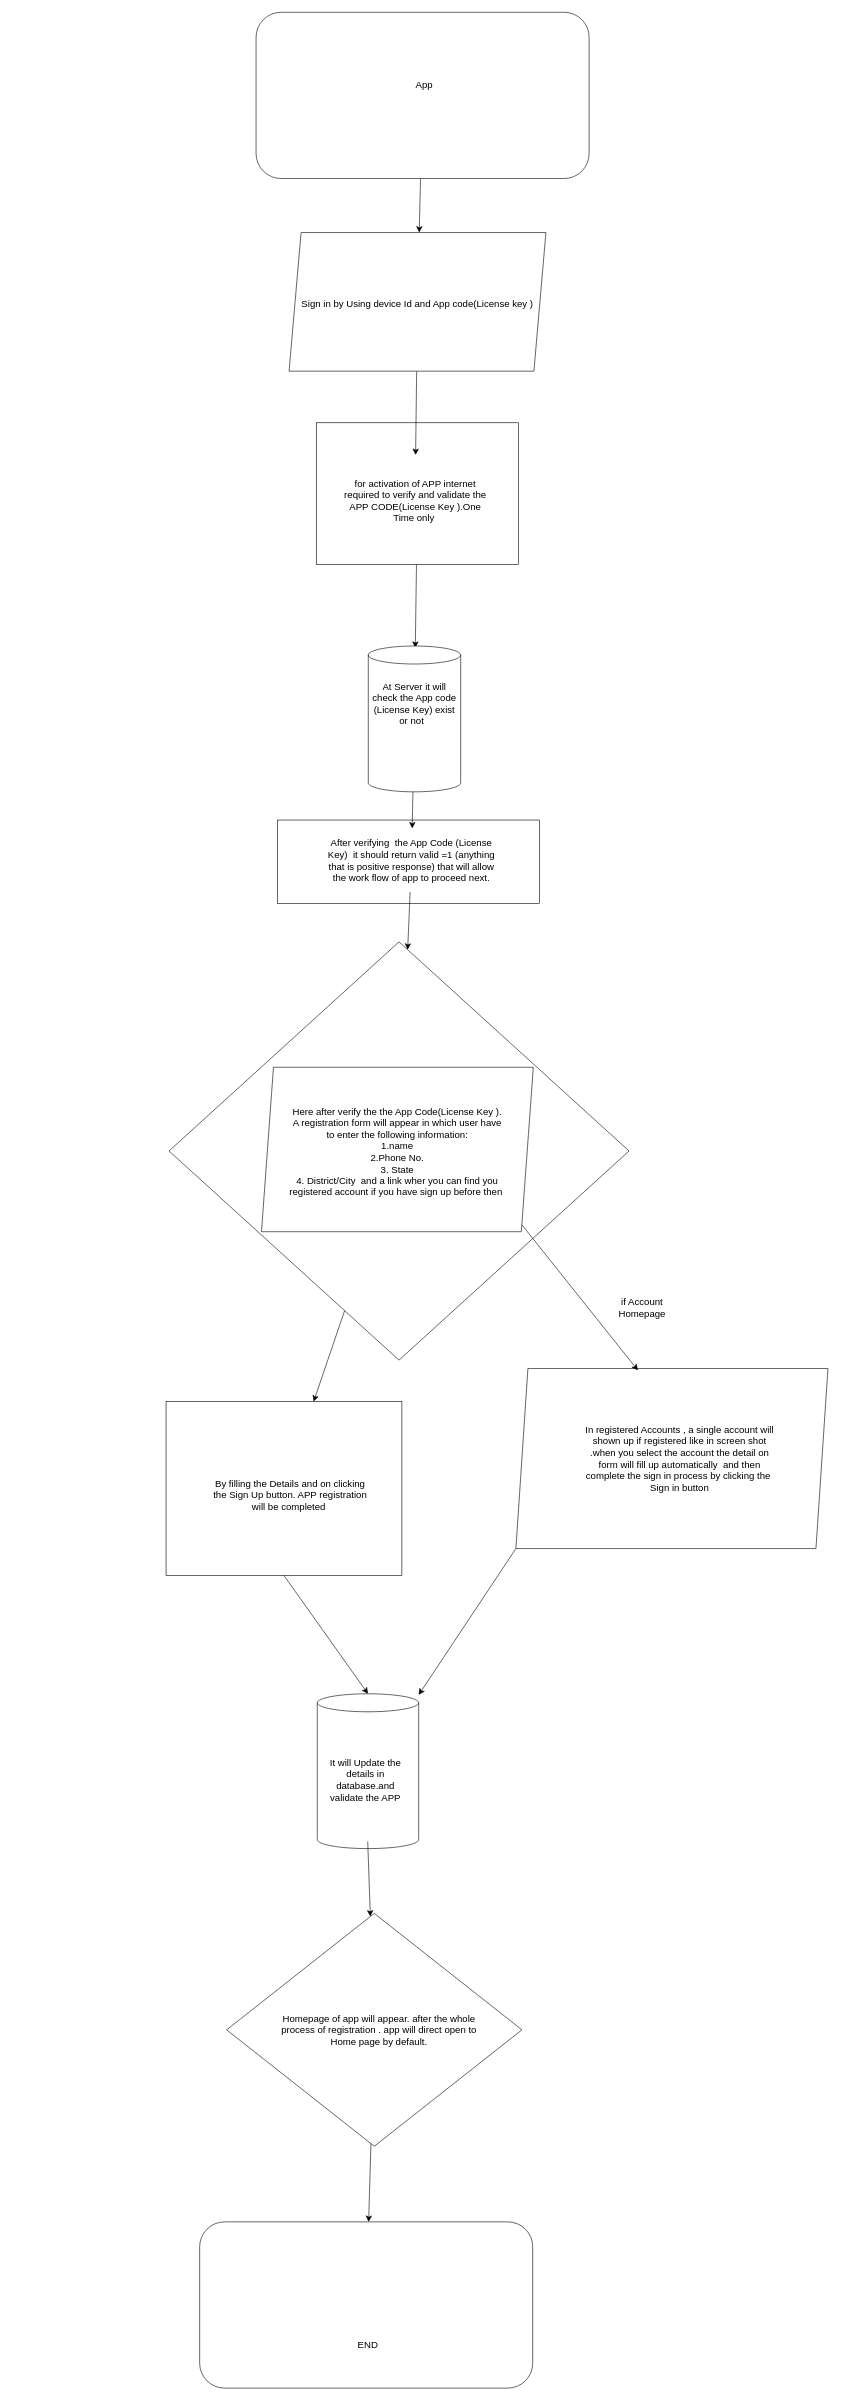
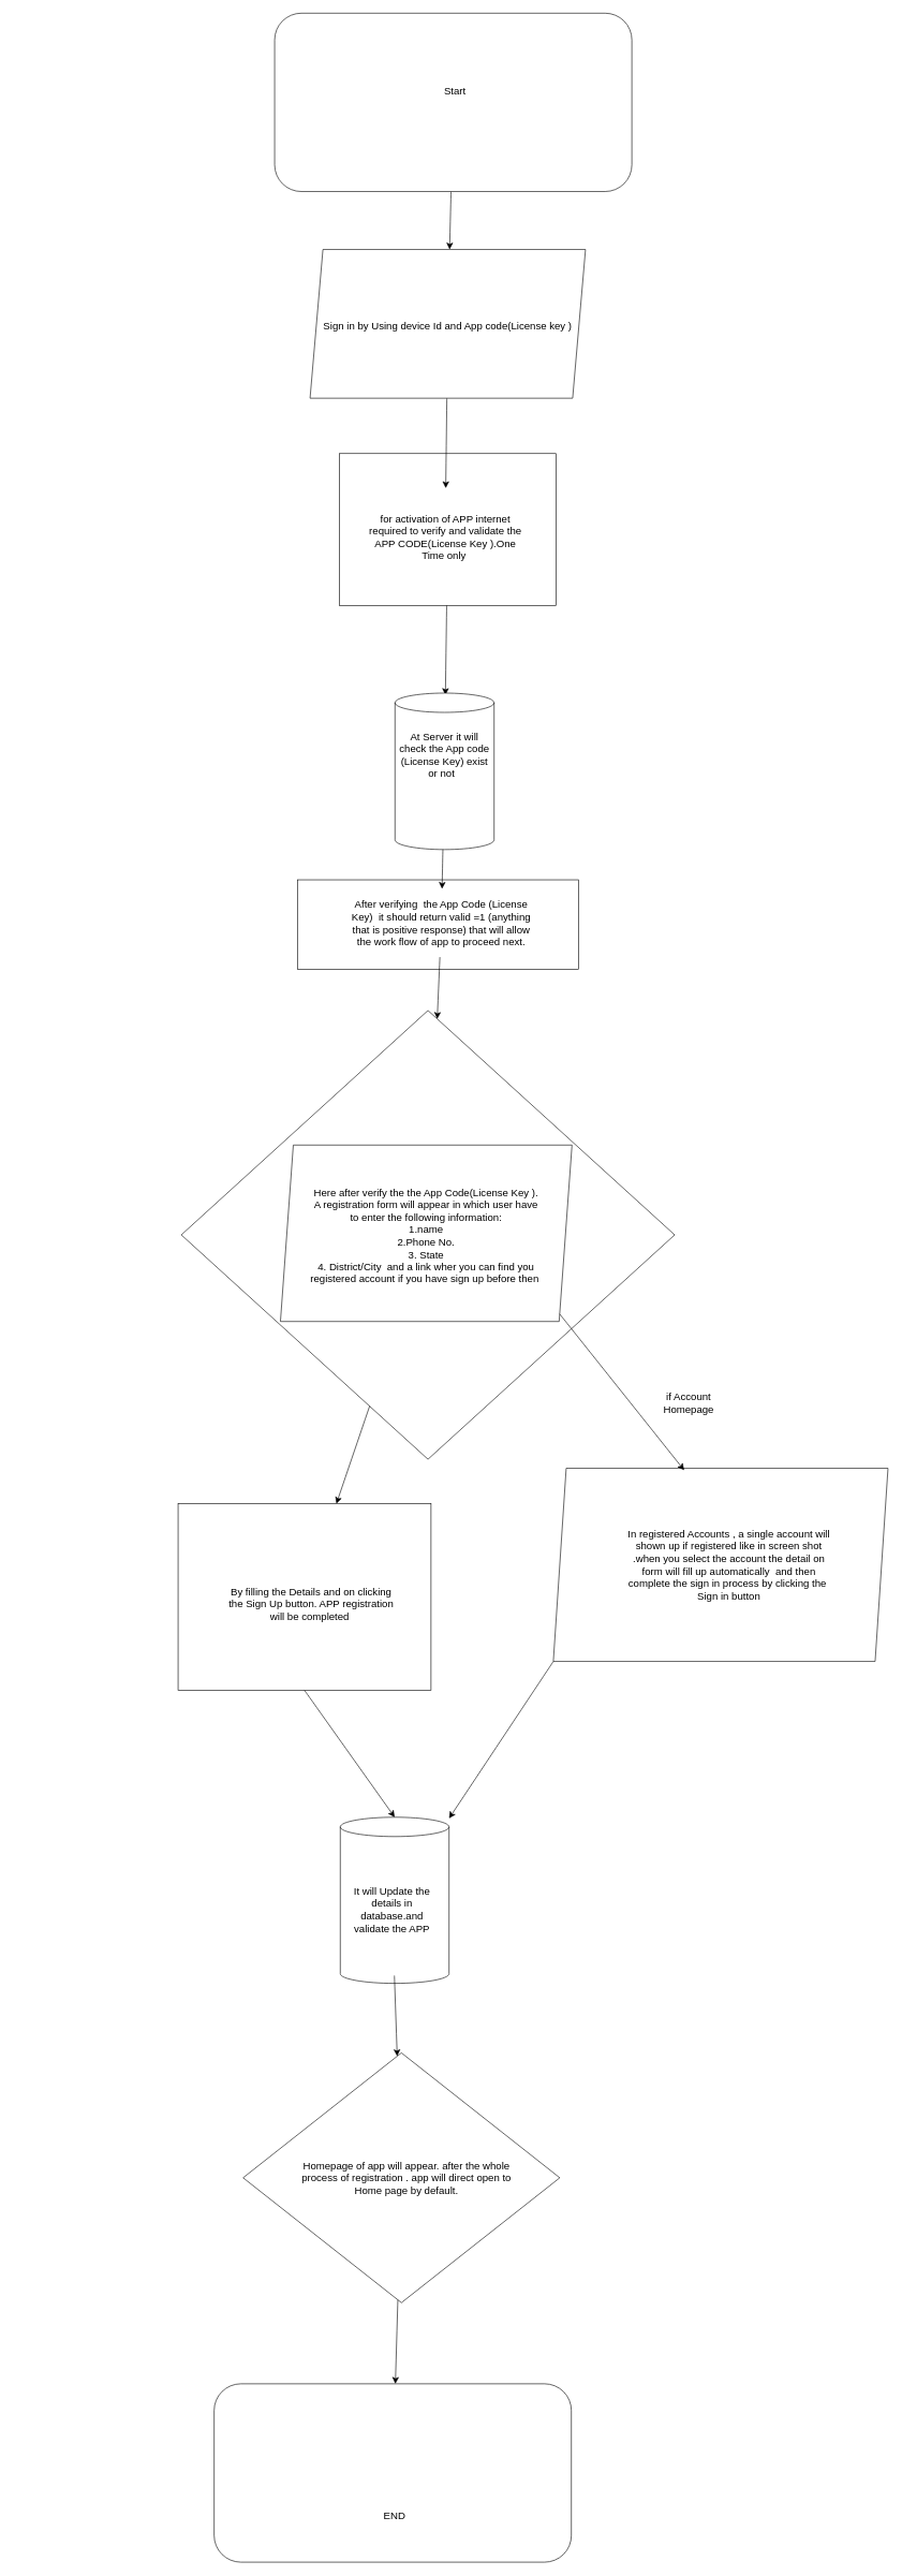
- <mxCell id="16" value="App&lt;div&gt;&lt;br&gt;&lt;/div&gt;" style="text;strokeColor=none;fillColor=none;html=1;align=center;verticalAlign=middle;whiteSpace=wrap;rounded=0;fontSize=16;" parent="14" vertex="1"><mxGeometry x="209" y="95" width="143" height="70" as="geometry" /></mxCell>
+ <mxCell id="16" value="Start&lt;div&gt;&lt;br&gt;&lt;/div&gt;" style="text;strokeColor=none;fillColor=none;html=1;align=center;verticalAlign=middle;whiteSpace=wrap;rounded=0;fontSize=16;" parent="14" vertex="1"><mxGeometry x="209" y="95" width="143" height="70" as="geometry" /></mxCell>
